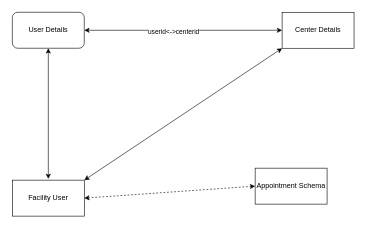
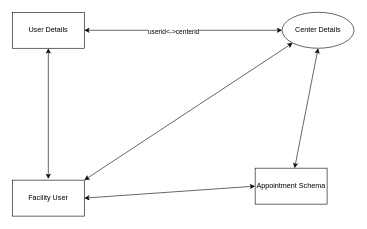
- <mxCell id="2" value="User Details" style="whiteSpace=wrap;html=1;rounded=1;" vertex="1" parent="1"><mxGeometry x="20" y="20" width="120" height="60" as="geometry" /></mxCell>
+ <mxCell id="2" value="User Details" style="rounded=0;whiteSpace=wrap;html=1;" vertex="1" parent="1"><mxGeometry x="20" y="20" width="120" height="60" as="geometry" /></mxCell>
- <mxCell id="3" value="Center Details" style="rounded=0;whiteSpace=wrap;html=1;" vertex="1" parent="1"><mxGeometry x="470" y="20" width="120" height="60" as="geometry" /></mxCell>
+ <mxCell id="3" value="Center Details" style="ellipse;whiteSpace=wrap;html=1;" vertex="1" parent="1"><mxGeometry x="470" y="20" width="120" height="60" as="geometry" /></mxCell>
+ <mxCell id="9" value="" style="endArrow=classic;startArrow=classic;html=1;entryX=0.5;entryY=1;entryDx=0;entryDy=0;" edge="1" parent="1" source="5" target="3"><mxGeometry width="50" height="50" relative="1" as="geometry"><mxPoint x="280" y="250" as="sourcePoint" /><mxPoint x="330" y="200" as="targetPoint" /></mxGeometry></mxCell>
- <mxCell id="10" value="" style="endArrow=classic;startArrow=classic;html=1;exitX=1;exitY=0.5;exitDx=0;exitDy=0;entryX=0;entryY=0.5;entryDx=0;entryDy=0;dashed=1;" edge="1" parent="1" source="4" target="5"><mxGeometry width="50" height="50" relative="1" as="geometry"><mxPoint x="280" y="250" as="sourcePoint" /><mxPoint x="330" y="200" as="targetPoint" /></mxGeometry></mxCell>
+ <mxCell id="10" value="" style="endArrow=classic;startArrow=classic;html=1;exitX=1;exitY=0.5;exitDx=0;exitDy=0;entryX=0;entryY=0.5;entryDx=0;entryDy=0;" edge="1" parent="1" source="4" target="5"><mxGeometry width="50" height="50" relative="1" as="geometry"><mxPoint x="280" y="250" as="sourcePoint" /><mxPoint x="330" y="200" as="targetPoint" /></mxGeometry></mxCell>
